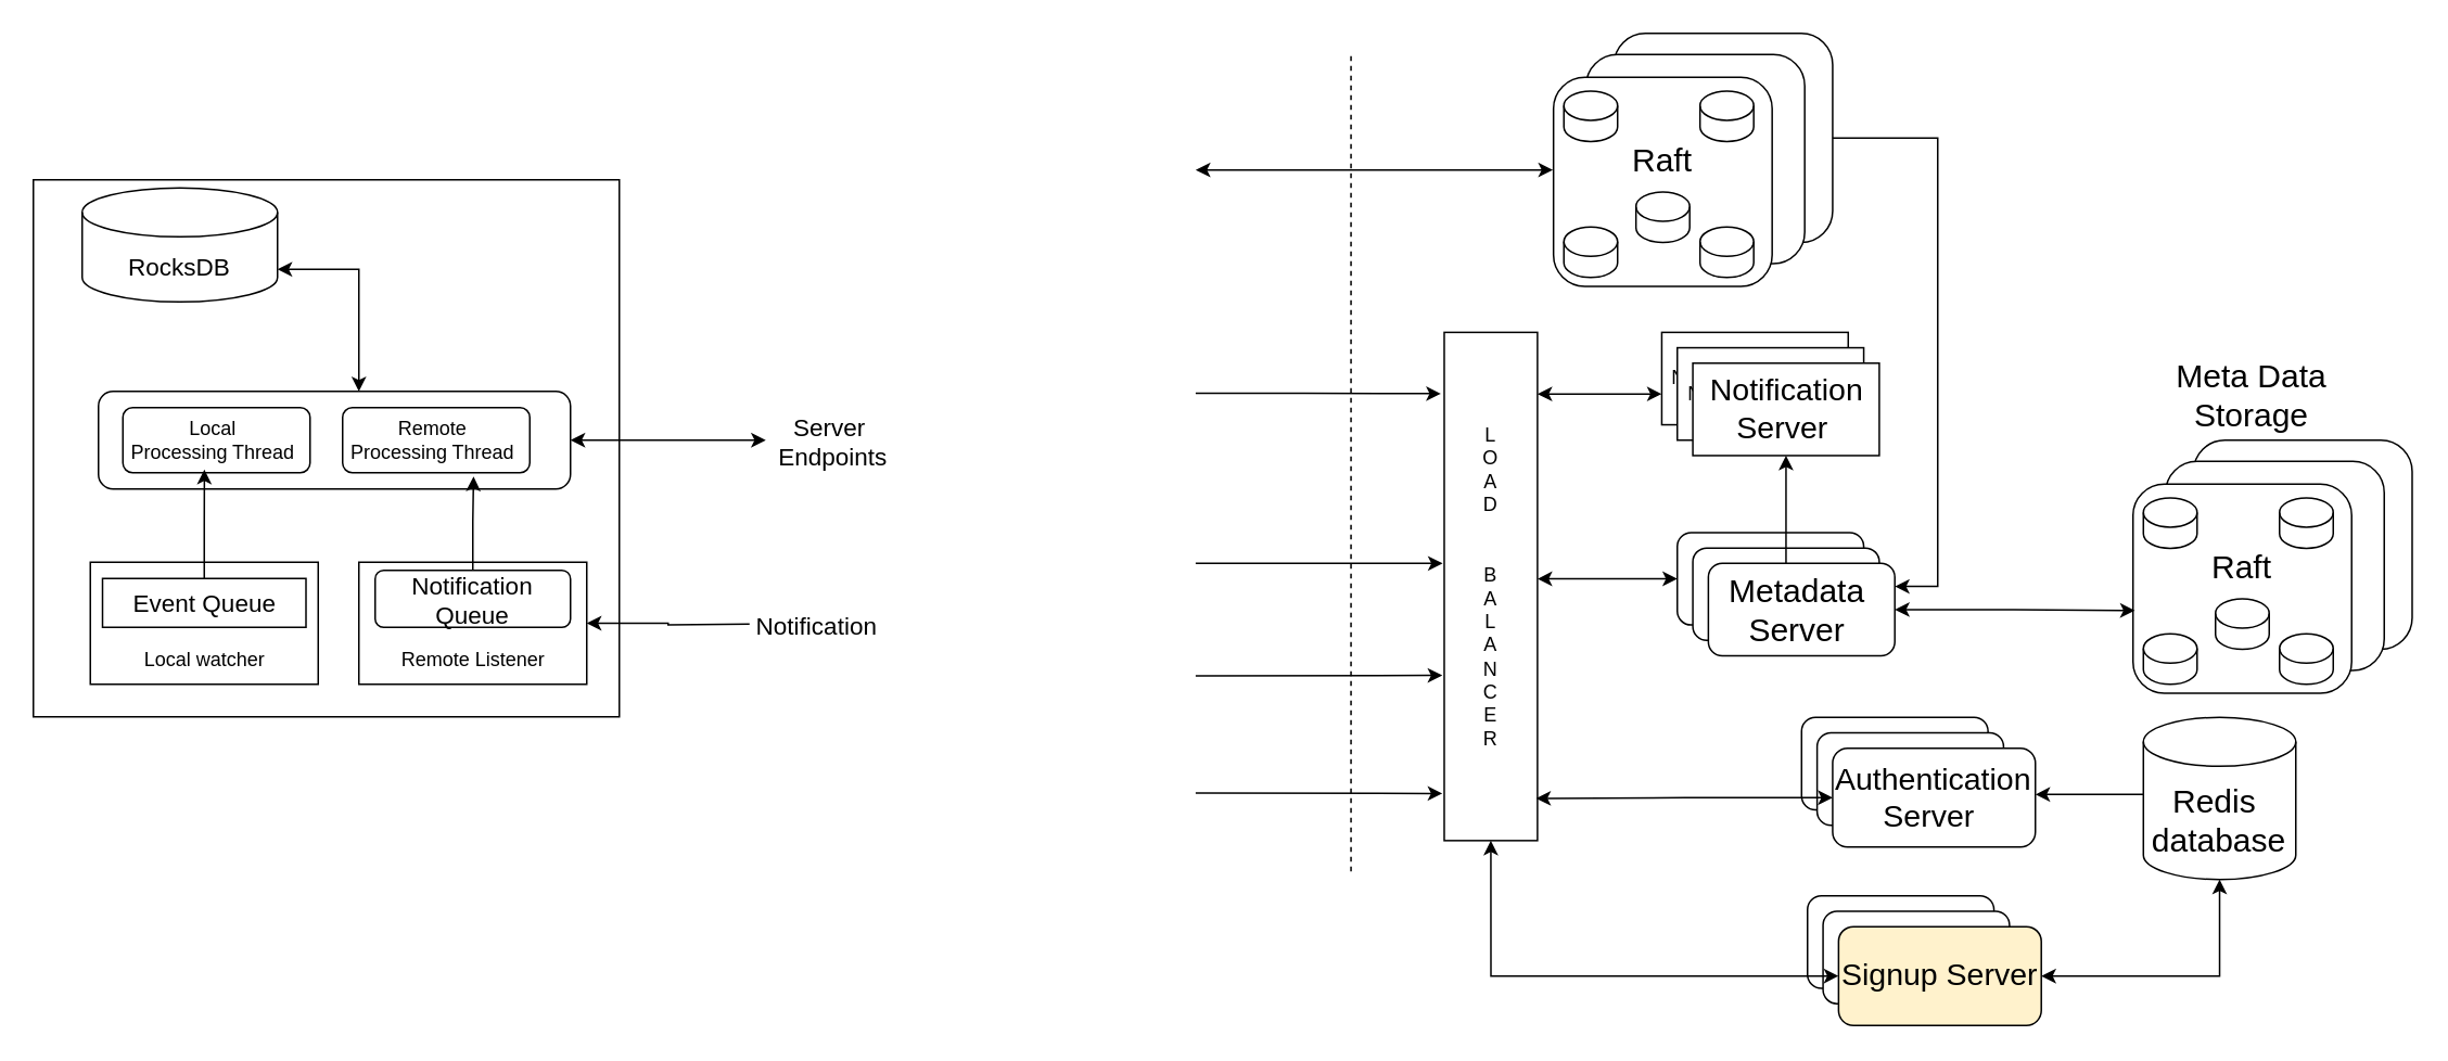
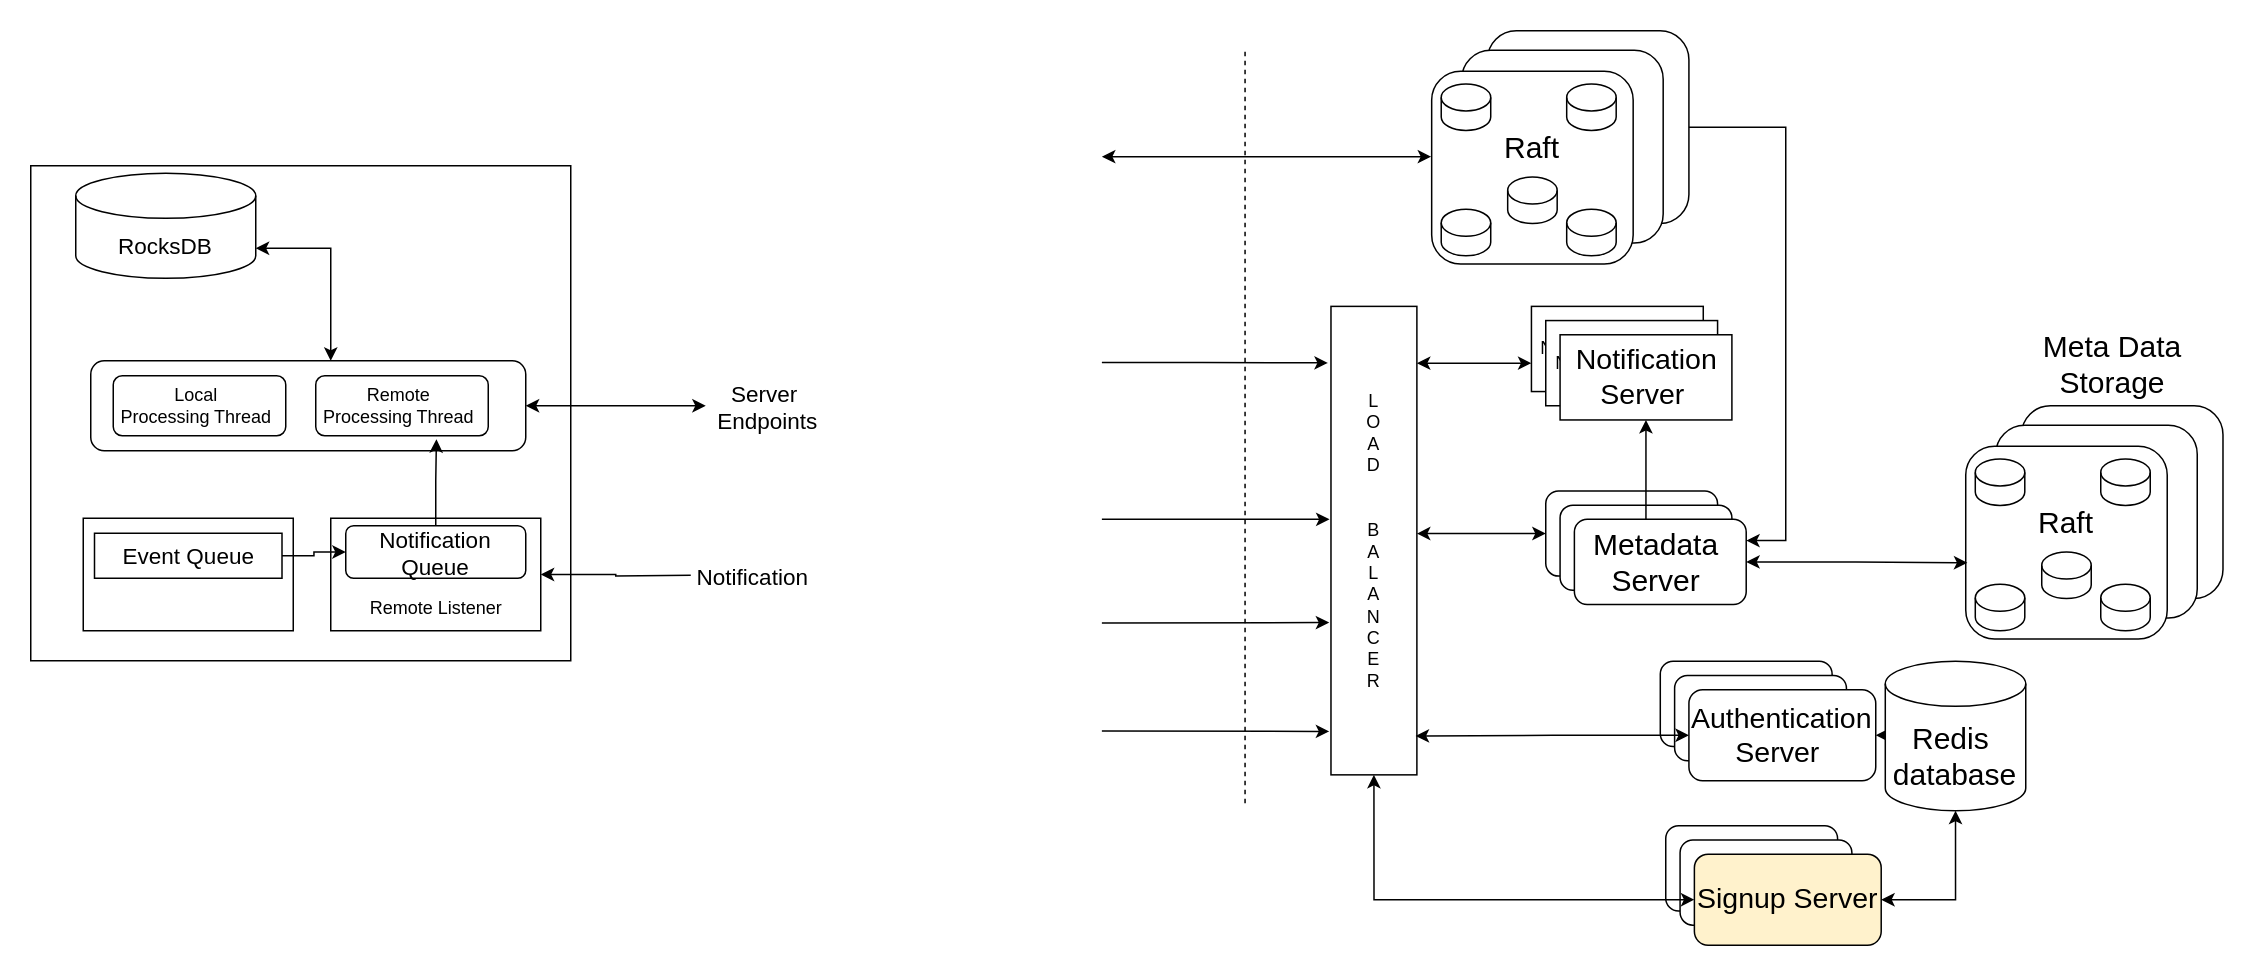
- <mxCell id="54" value="&lt;font style=&quot;font-size: 20px;&quot;&gt;Meta Data&lt;br&gt;Storage&lt;/font&gt;" style="text;html=1;align=center;verticalAlign=middle;whiteSpace=wrap;rounded=0;" vertex="1" parent="1"><mxGeometry x="1310.13" y="226.61" width="146.36" height="30" as="geometry" /></mxCell>
+ <mxCell id="54" value="&lt;font style=&quot;font-size: 20px;&quot;&gt;Meta Data&lt;br&gt;Storage&lt;/font&gt;" style="text;html=1;align=center;verticalAlign=middle;whiteSpace=wrap;rounded=0;" vertex="1" parent="1"><mxGeometry x="1335.13" y="226.61" width="146.36" height="30" as="geometry" /></mxCell>
- <mxCell id="75" style="edgeStyle=orthogonalEdgeStyle;rounded=0;orthogonalLoop=1;jettySize=auto;html=1;entryX=0.459;entryY=0.952;entryDx=0;entryDy=0;entryPerimeter=0;" edge="1" parent="1" source="13" target="72"><mxGeometry relative="1" as="geometry" /></mxCell>
+ <mxCell id="75" style="edgeStyle=orthogonalEdgeStyle;rounded=0;orthogonalLoop=1;jettySize=auto;html=1;" edge="1" parent="1" source="13" target="10"><mxGeometry relative="1" as="geometry" /></mxCell>
- <mxCell id="12" value="Local watcher" style="text;html=1;align=center;verticalAlign=middle;resizable=0;points=[];autosize=1;strokeColor=none;fillColor=none;" parent="1" vertex="1"><mxGeometry x="75" y="390" width="100" height="30" as="geometry" /></mxCell>
- <mxCell id="16" value="&lt;font style=&quot;font-size: 20px;&quot;&gt;Redis&amp;nbsp;&lt;/font&gt;&lt;div&gt;&lt;font style=&quot;font-size: 20px;&quot;&gt;database&lt;/font&gt;&lt;/div&gt;" style="shape=cylinder3;whiteSpace=wrap;html=1;boundedLbl=1;backgroundOutline=1;size=15;" parent="1" vertex="1"><mxGeometry x="1316.36" y="440.36" width="93.64" height="99.64" as="geometry" /></mxCell>
+ <mxCell id="16" value="&lt;font style=&quot;font-size: 20px;&quot;&gt;Redis&amp;nbsp;&lt;/font&gt;&lt;div&gt;&lt;font style=&quot;font-size: 20px;&quot;&gt;database&lt;/font&gt;&lt;/div&gt;" style="shape=cylinder3;whiteSpace=wrap;html=1;boundedLbl=1;backgroundOutline=1;size=15;" parent="1" vertex="1"><mxGeometry x="1256.36" y="440.36" width="93.64" height="99.64" as="geometry" /></mxCell>
